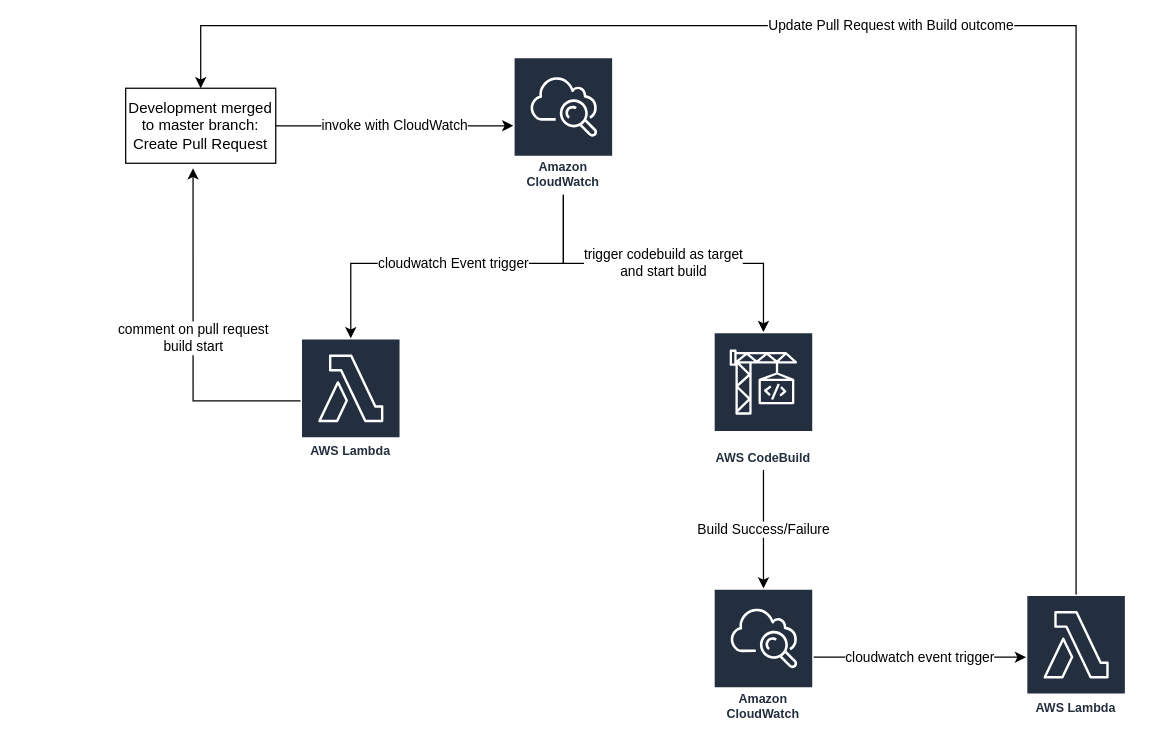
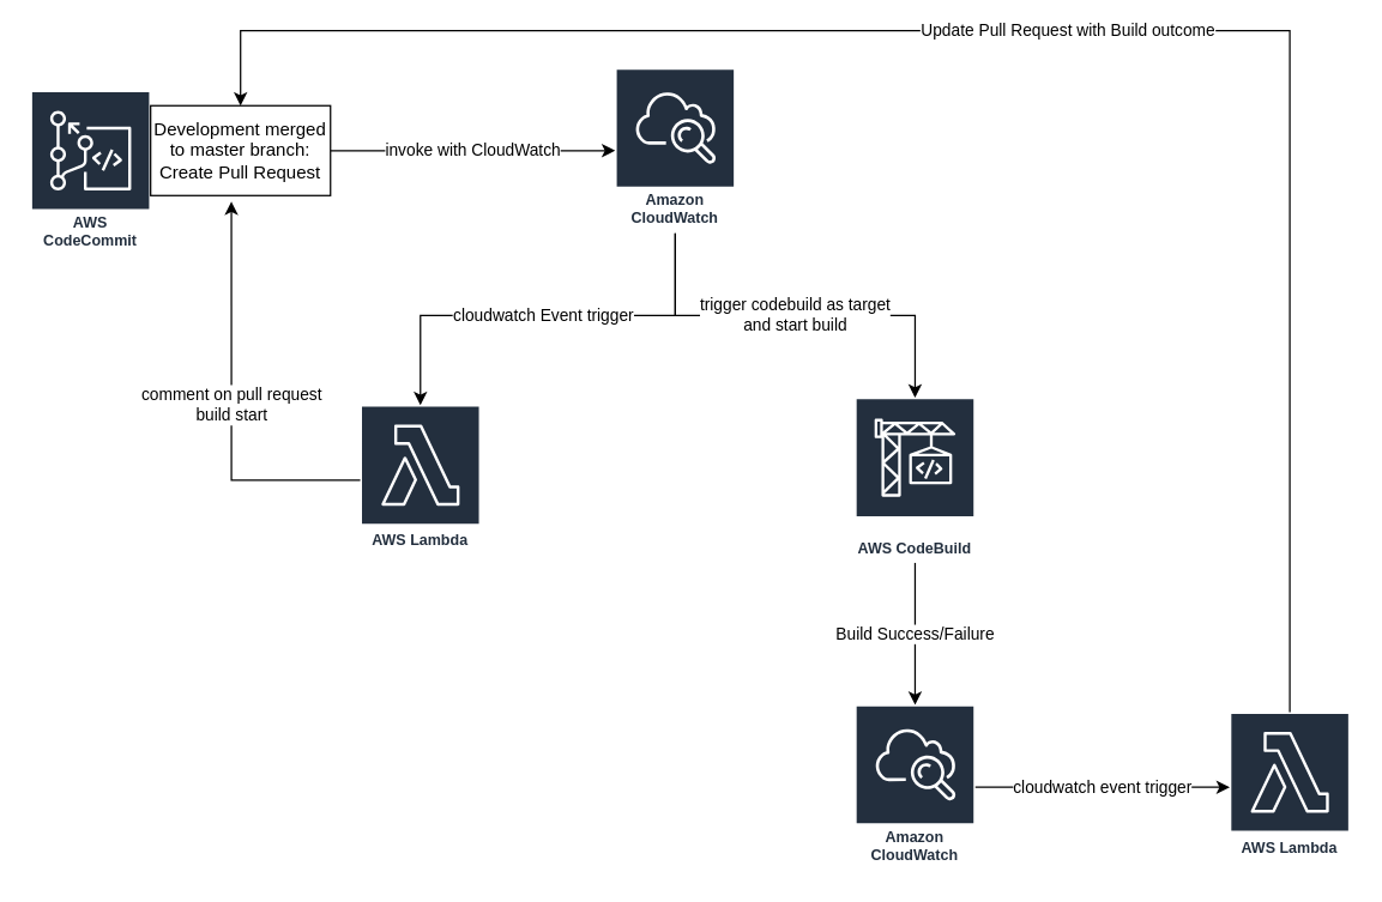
+ <mxCell id="2" value="AWS CodeCommit" style="sketch=0;outlineConnect=0;fontColor=#232F3E;gradientColor=none;strokeColor=#ffffff;fillColor=#232F3E;dashed=0;verticalLabelPosition=middle;verticalAlign=bottom;align=center;html=1;whiteSpace=wrap;fontSize=10;fontStyle=1;spacing=3;shape=mxgraph.aws4.productIcon;prIcon=mxgraph.aws4.codecommit;" vertex="1" parent="1"><mxGeometry x="20" y="60" width="80" height="110" as="geometry" /></mxCell>
